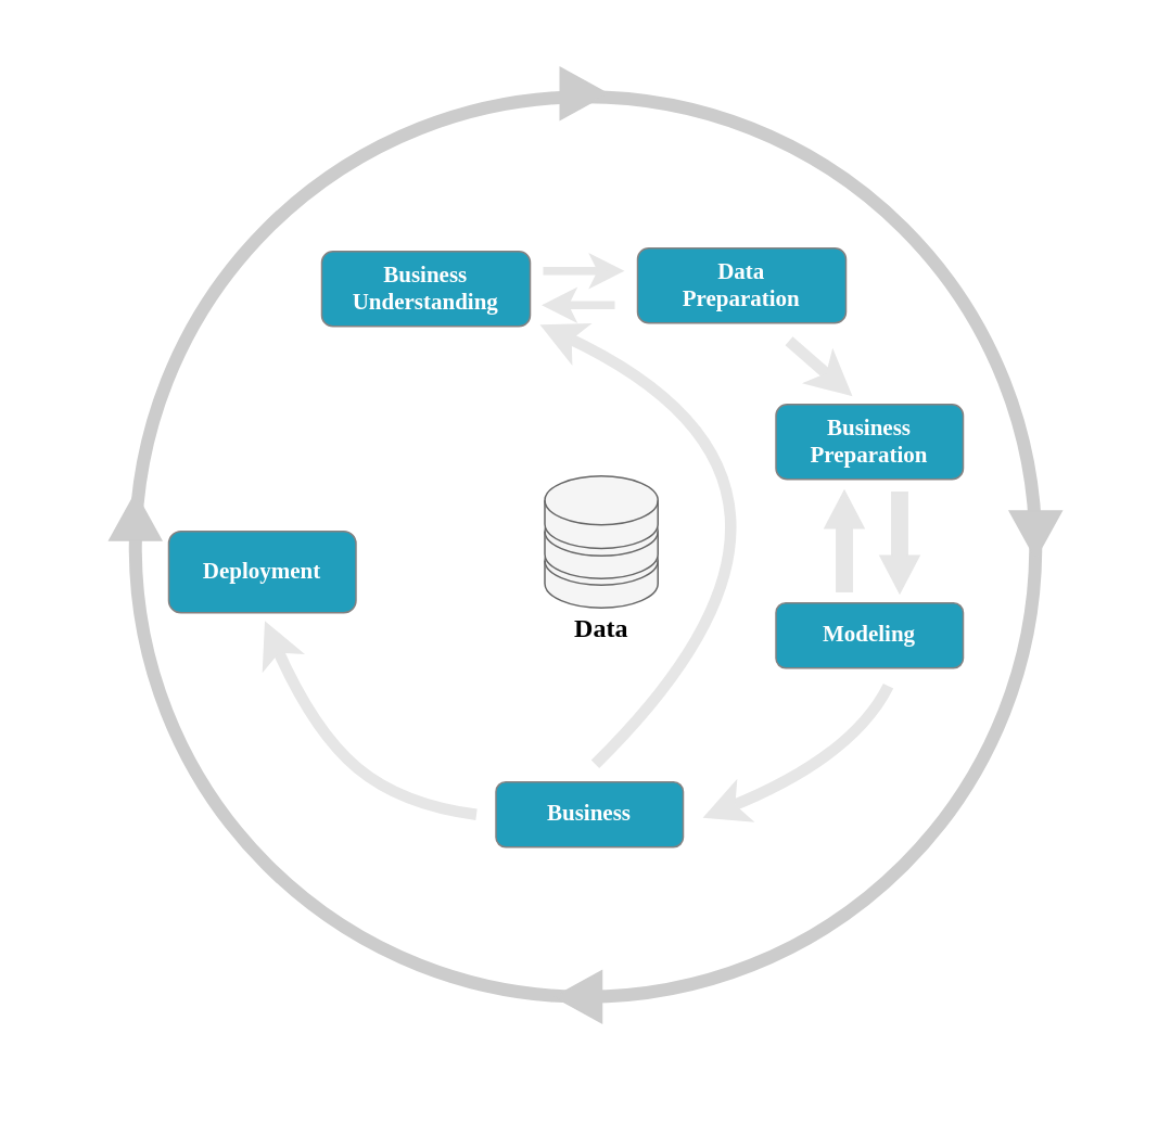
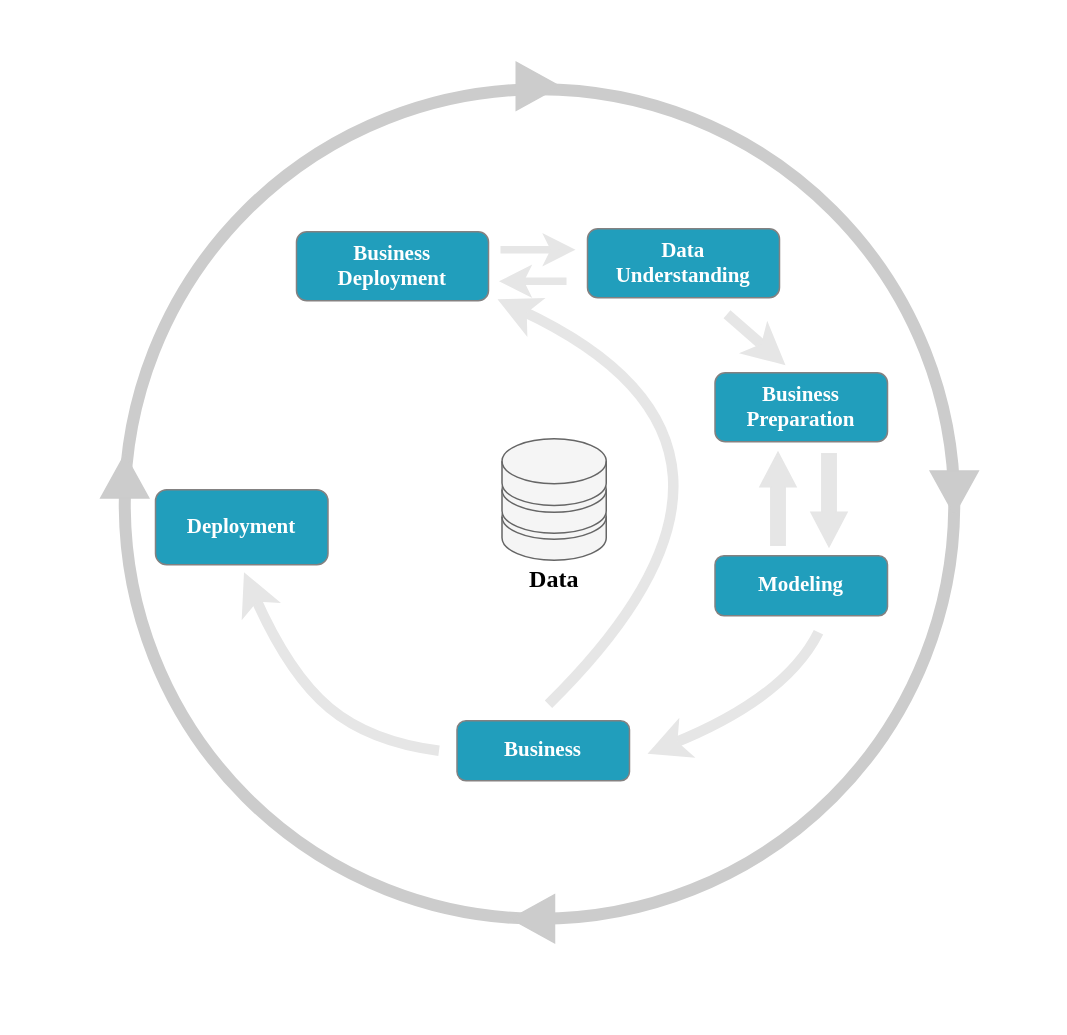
- <mxCell id="11" value="&lt;font color=&quot;#ffffff&quot; face=&quot;Verdana&quot; style=&quot;font-size: 14px;&quot;&gt;&lt;b&gt;Data&lt;/b&gt;&lt;/font&gt;&lt;div&gt;&lt;font face=&quot;Verdana&quot; color=&quot;#ffffff&quot;&gt;&lt;span style=&quot;font-size: 14px;&quot;&gt;&lt;b&gt;Preparation&lt;/b&gt;&lt;/span&gt;&lt;/font&gt;&lt;/div&gt;" style="rounded=1;whiteSpace=wrap;html=1;strokeColor=#838181;fillColor=#219EBC;" parent="1" vertex="1"><mxGeometry x="391" y="152" width="128" height="46" as="geometry" /></mxCell>
+ <mxCell id="11" value="&lt;font color=&quot;#ffffff&quot; face=&quot;Verdana&quot; style=&quot;font-size: 14px;&quot;&gt;&lt;b&gt;Data&lt;/b&gt;&lt;/font&gt;&lt;div&gt;&lt;font face=&quot;Verdana&quot; color=&quot;#ffffff&quot;&gt;&lt;span style=&quot;font-size: 14px;&quot;&gt;&lt;b&gt;Understanding&lt;/b&gt;&lt;/span&gt;&lt;/font&gt;&lt;/div&gt;" style="rounded=1;whiteSpace=wrap;html=1;strokeColor=#838181;fillColor=#219EBC;" parent="1" vertex="1"><mxGeometry x="391" y="152" width="128" height="46" as="geometry" /></mxCell>
- <mxCell id="12" value="&lt;font face=&quot;Verdana&quot; color=&quot;#ffffff&quot;&gt;&lt;span style=&quot;font-size: 14px;&quot;&gt;&lt;b&gt;Business&lt;/b&gt;&lt;/span&gt;&lt;/font&gt;&lt;br&gt;&lt;div&gt;&lt;font face=&quot;Verdana&quot; color=&quot;#ffffff&quot;&gt;&lt;span style=&quot;font-size: 14px;&quot;&gt;&lt;b&gt;Understanding&lt;/b&gt;&lt;/span&gt;&lt;/font&gt;&lt;/div&gt;" style="rounded=1;whiteSpace=wrap;html=1;strokeColor=#838181;fillColor=#219EBC;" parent="1" vertex="1"><mxGeometry x="197" y="154" width="128" height="46" as="geometry" /></mxCell>
+ <mxCell id="12" value="&lt;font face=&quot;Verdana&quot; color=&quot;#ffffff&quot;&gt;&lt;span style=&quot;font-size: 14px;&quot;&gt;&lt;b&gt;Business&lt;/b&gt;&lt;/span&gt;&lt;/font&gt;&lt;br&gt;&lt;div&gt;&lt;font face=&quot;Verdana&quot; color=&quot;#ffffff&quot;&gt;&lt;span style=&quot;font-size: 14px;&quot;&gt;&lt;b&gt;Deployment&lt;/b&gt;&lt;/span&gt;&lt;/font&gt;&lt;/div&gt;" style="rounded=1;whiteSpace=wrap;html=1;strokeColor=#838181;fillColor=#219EBC;" parent="1" vertex="1"><mxGeometry x="197" y="154" width="128" height="46" as="geometry" /></mxCell>
